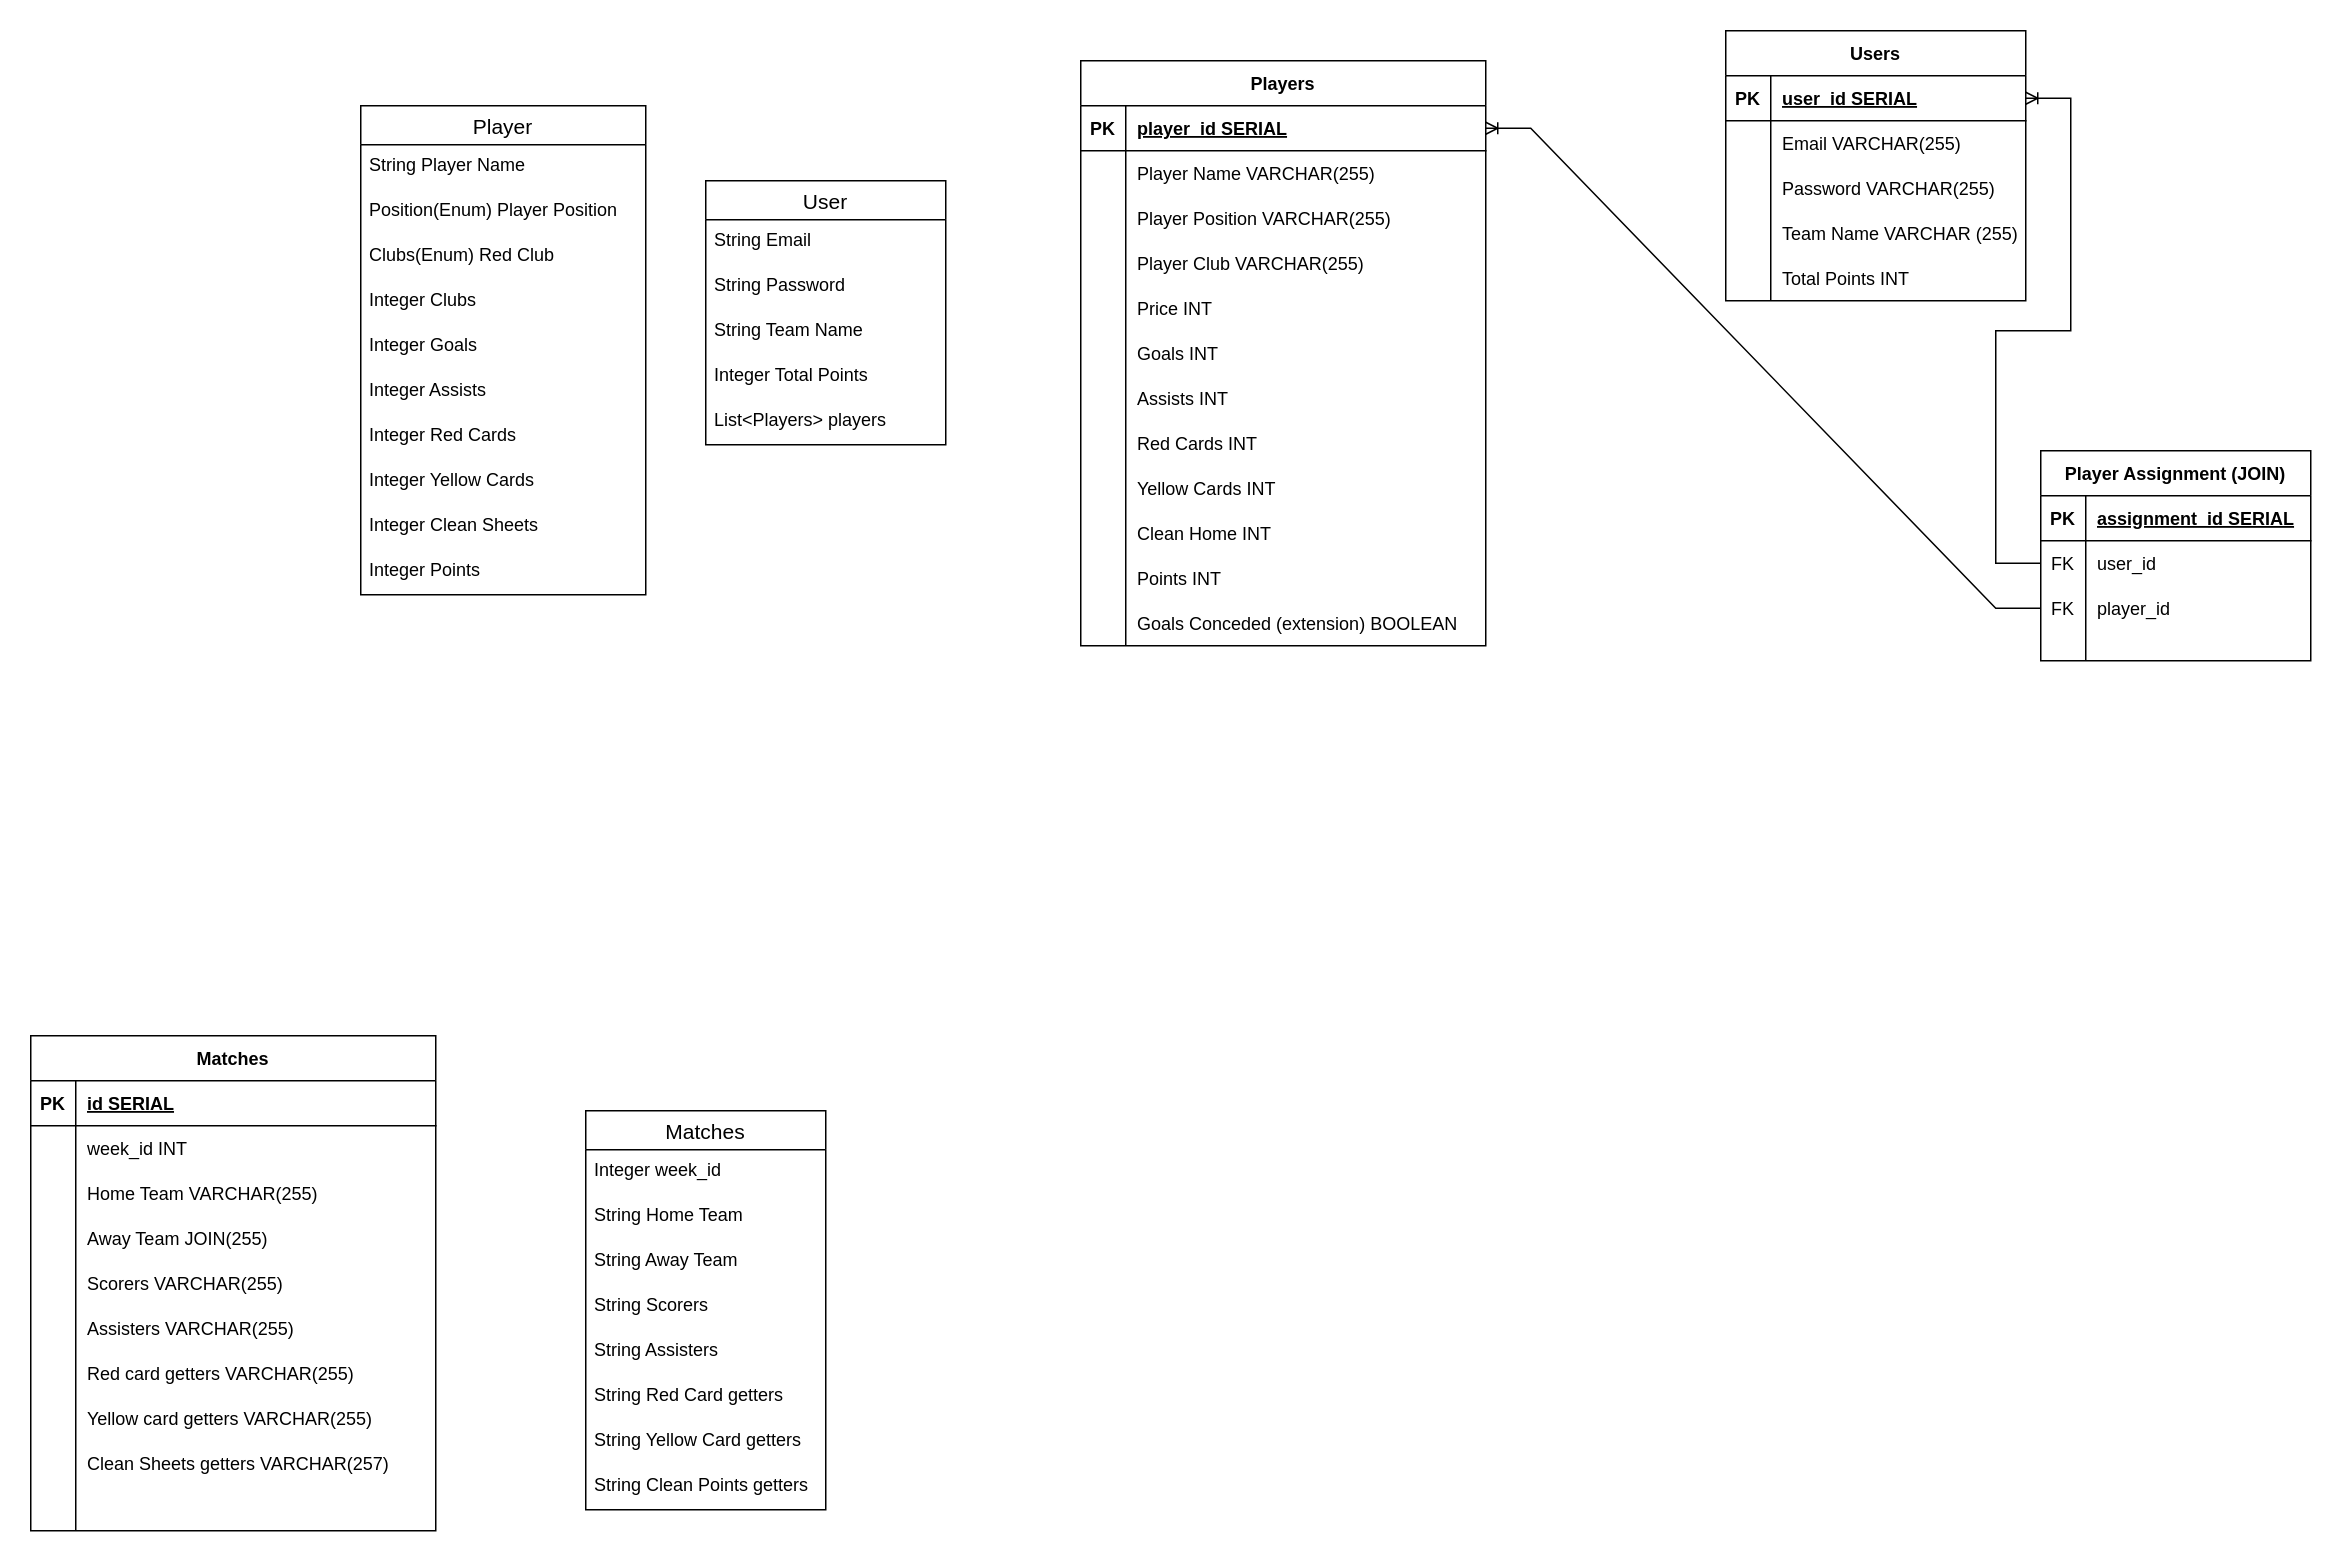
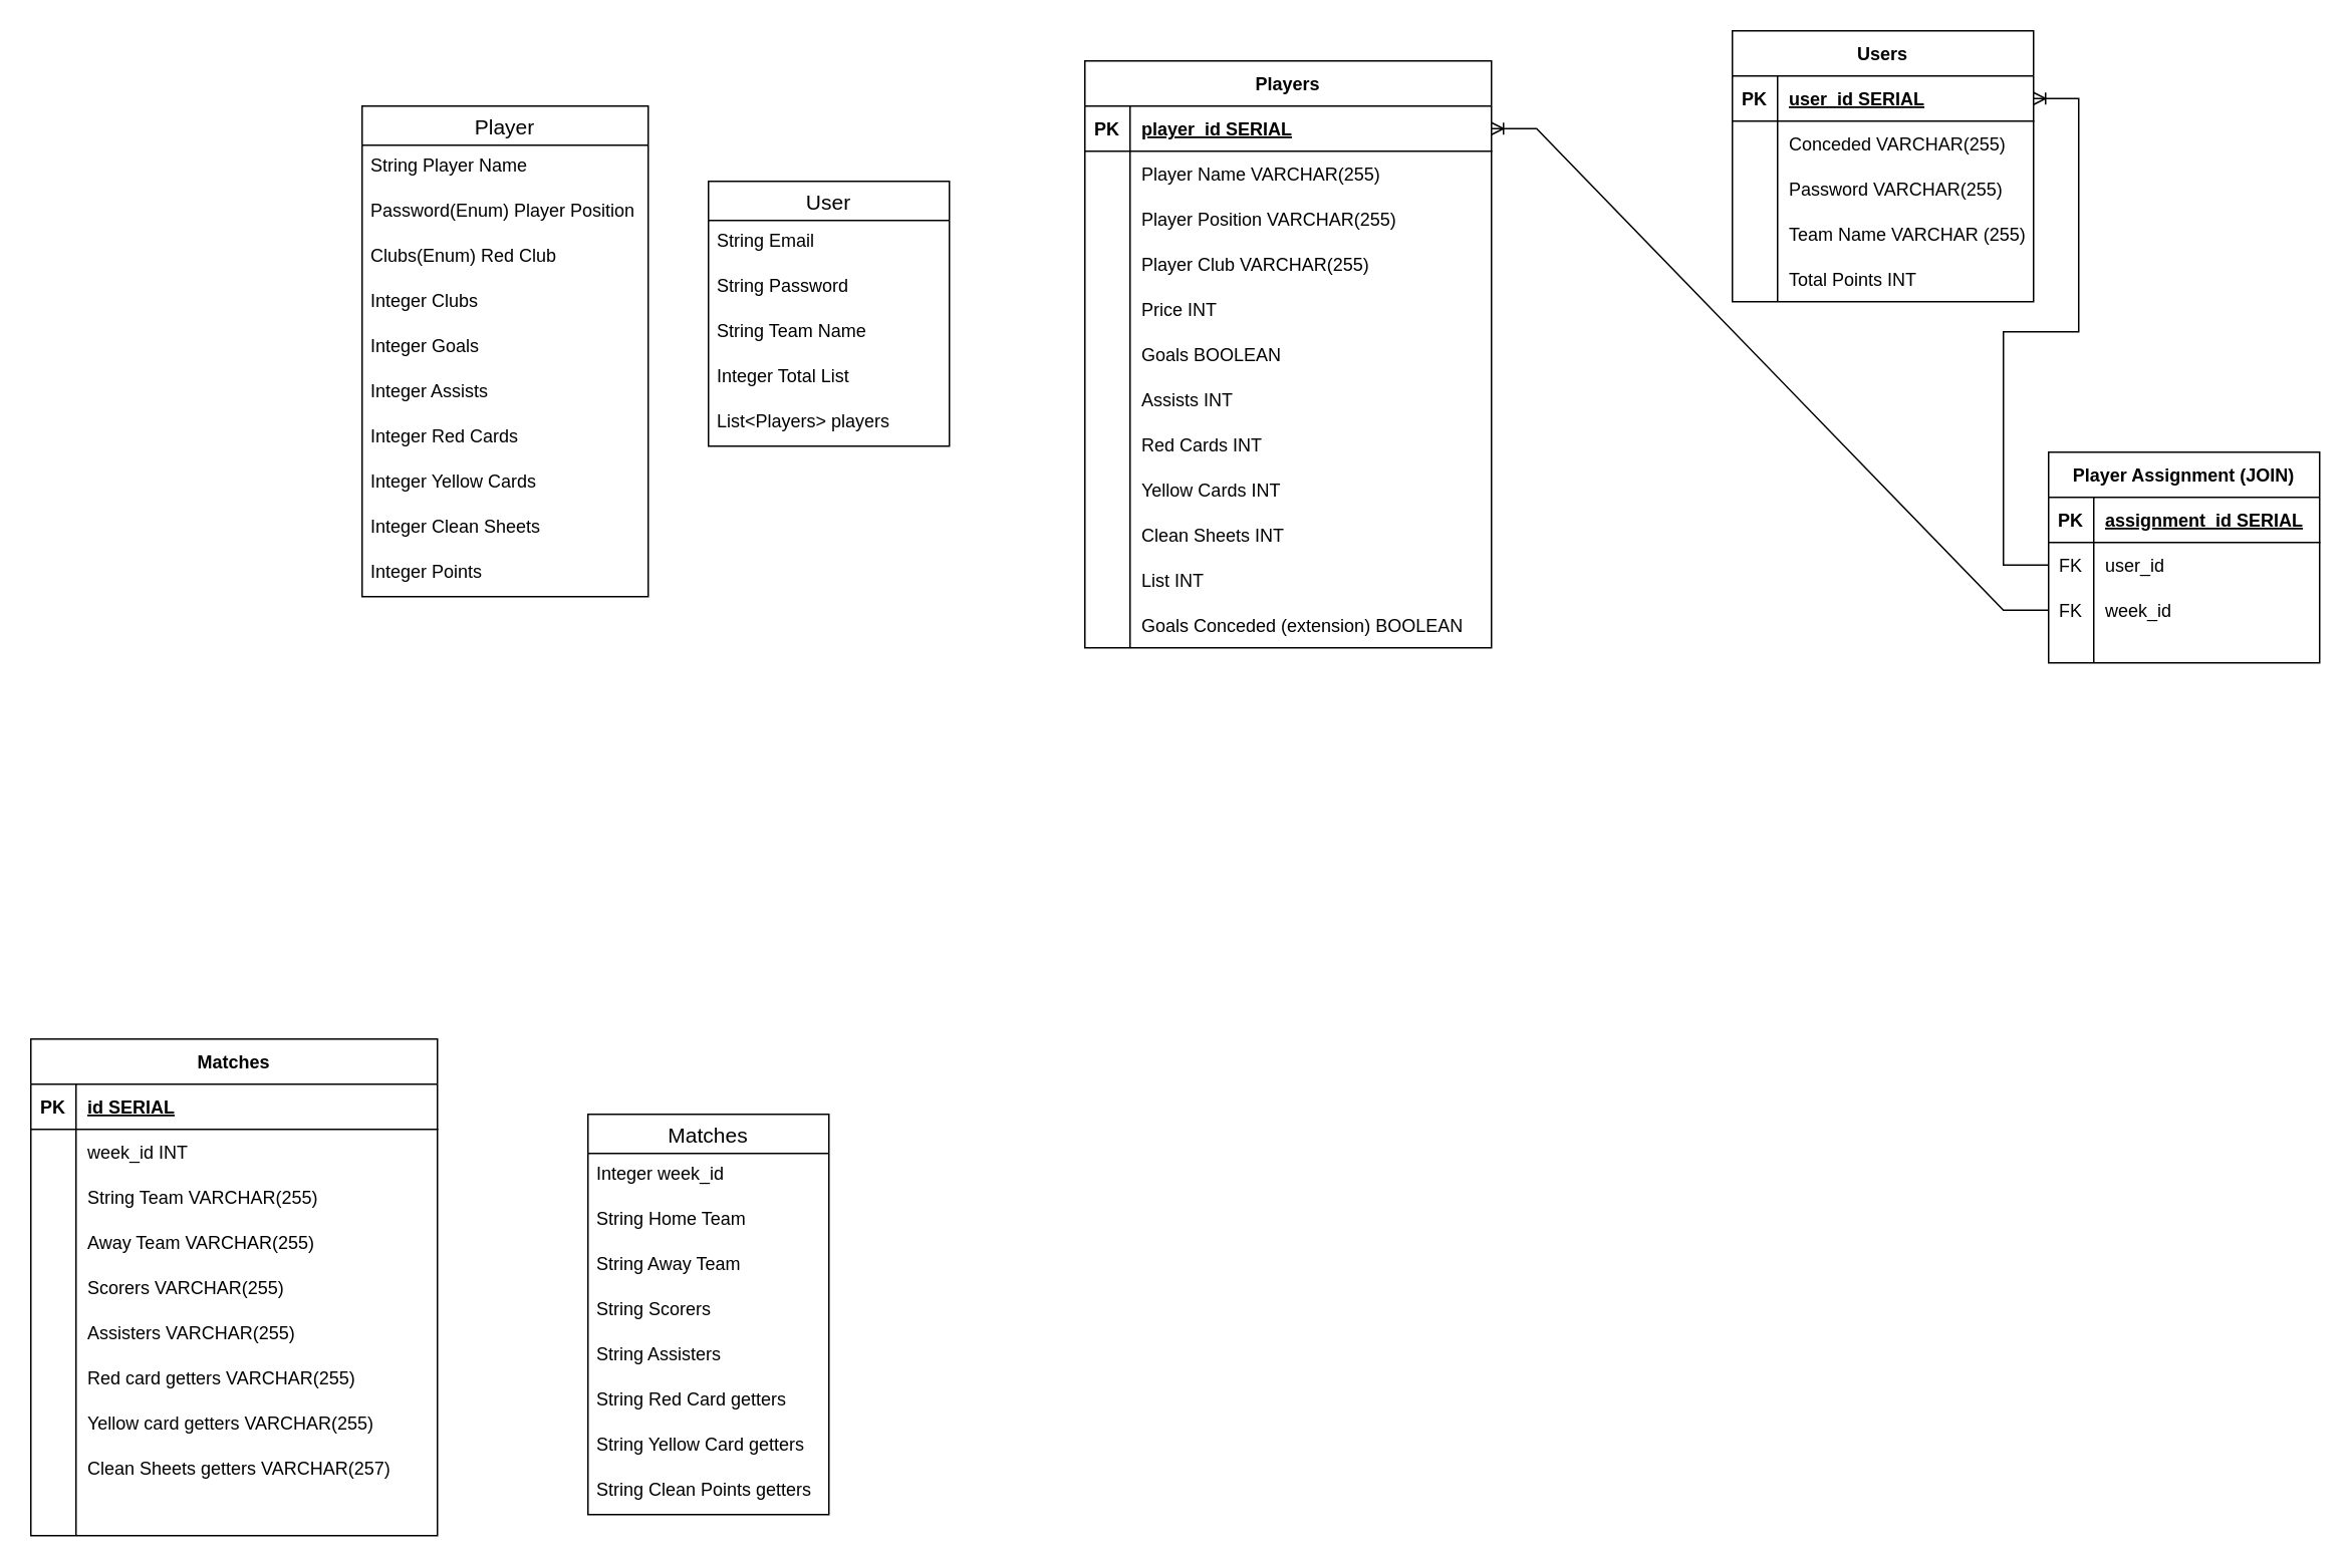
- <mxCell id="58" value="Email VARCHAR(255)" style="shape=partialRectangle;connectable=0;fillColor=none;top=0;left=0;bottom=0;right=0;align=left;spacingLeft=6;overflow=hidden;" parent="56" vertex="1"><mxGeometry x="30" width="170" height="30" as="geometry"><mxRectangle width="170" height="30" as="alternateBounds" /></mxGeometry></mxCell>
+ <mxCell id="58" value="Conceded VARCHAR(255)" style="shape=partialRectangle;connectable=0;fillColor=none;top=0;left=0;bottom=0;right=0;align=left;spacingLeft=6;overflow=hidden;" parent="56" vertex="1"><mxGeometry x="30" width="170" height="30" as="geometry"><mxRectangle width="170" height="30" as="alternateBounds" /></mxGeometry></mxCell>
- <mxCell id="70" value="Position(Enum) Player Position" style="text;strokeColor=none;fillColor=none;spacingLeft=4;spacingRight=4;overflow=hidden;rotatable=0;points=[[0,0.5],[1,0.5]];portConstraint=eastwest;fontSize=12;" parent="68" vertex="1"><mxGeometry y="56" width="190" height="30" as="geometry" /></mxCell>
+ <mxCell id="70" value="Password(Enum) Player Position" style="text;strokeColor=none;fillColor=none;spacingLeft=4;spacingRight=4;overflow=hidden;rotatable=0;points=[[0,0.5],[1,0.5]];portConstraint=eastwest;fontSize=12;" parent="68" vertex="1"><mxGeometry y="56" width="190" height="30" as="geometry" /></mxCell>
- <mxCell id="20" value="Goals INT" style="shape=partialRectangle;connectable=0;fillColor=none;top=0;left=0;bottom=0;right=0;align=left;spacingLeft=6;overflow=hidden;" parent="18" vertex="1"><mxGeometry x="30" width="240" height="30" as="geometry"><mxRectangle width="240" height="30" as="alternateBounds" /></mxGeometry></mxCell>
+ <mxCell id="20" value="Goals BOOLEAN" style="shape=partialRectangle;connectable=0;fillColor=none;top=0;left=0;bottom=0;right=0;align=left;spacingLeft=6;overflow=hidden;" parent="18" vertex="1"><mxGeometry x="30" width="240" height="30" as="geometry"><mxRectangle width="240" height="30" as="alternateBounds" /></mxGeometry></mxCell>
- <mxCell id="83" value="Integer Total Points" style="text;strokeColor=none;fillColor=none;spacingLeft=4;spacingRight=4;overflow=hidden;rotatable=0;points=[[0,0.5],[1,0.5]];portConstraint=eastwest;fontSize=12;" vertex="1" parent="79"><mxGeometry y="116" width="160" height="30" as="geometry" /></mxCell>
+ <mxCell id="83" value="Integer Total List" style="text;strokeColor=none;fillColor=none;spacingLeft=4;spacingRight=4;overflow=hidden;rotatable=0;points=[[0,0.5],[1,0.5]];portConstraint=eastwest;fontSize=12;" vertex="1" parent="79"><mxGeometry y="116" width="160" height="30" as="geometry" /></mxCell>
- <mxCell id="32" value="Clean Home INT" style="shape=partialRectangle;connectable=0;fillColor=none;top=0;left=0;bottom=0;right=0;align=left;spacingLeft=6;overflow=hidden;" parent="30" vertex="1"><mxGeometry x="30" width="240" height="30" as="geometry"><mxRectangle width="240" height="30" as="alternateBounds" /></mxGeometry></mxCell>
+ <mxCell id="32" value="Clean Sheets INT" style="shape=partialRectangle;connectable=0;fillColor=none;top=0;left=0;bottom=0;right=0;align=left;spacingLeft=6;overflow=hidden;" parent="30" vertex="1"><mxGeometry x="30" width="240" height="30" as="geometry"><mxRectangle width="240" height="30" as="alternateBounds" /></mxGeometry></mxCell>
- <mxCell id="35" value="Points INT" style="shape=partialRectangle;connectable=0;fillColor=none;top=0;left=0;bottom=0;right=0;align=left;spacingLeft=6;overflow=hidden;" parent="33" vertex="1"><mxGeometry x="30" width="240" height="30" as="geometry"><mxRectangle width="240" height="30" as="alternateBounds" /></mxGeometry></mxCell>
+ <mxCell id="35" value="List INT" style="shape=partialRectangle;connectable=0;fillColor=none;top=0;left=0;bottom=0;right=0;align=left;spacingLeft=6;overflow=hidden;" parent="33" vertex="1"><mxGeometry x="30" width="240" height="30" as="geometry"><mxRectangle width="240" height="30" as="alternateBounds" /></mxGeometry></mxCell>
- <mxCell id="48" value="player_id" style="shape=partialRectangle;connectable=0;fillColor=none;top=0;left=0;bottom=0;right=0;align=left;spacingLeft=6;overflow=hidden;" parent="46" vertex="1"><mxGeometry x="30" width="150" height="30" as="geometry"><mxRectangle width="150" height="30" as="alternateBounds" /></mxGeometry></mxCell>
+ <mxCell id="48" value="week_id" style="shape=partialRectangle;connectable=0;fillColor=none;top=0;left=0;bottom=0;right=0;align=left;spacingLeft=6;overflow=hidden;" parent="46" vertex="1"><mxGeometry x="30" width="150" height="30" as="geometry"><mxRectangle width="150" height="30" as="alternateBounds" /></mxGeometry></mxCell>
- <mxCell id="104" value="Home Team VARCHAR(255)" style="shape=partialRectangle;connectable=0;fillColor=none;top=0;left=0;bottom=0;right=0;align=left;spacingLeft=6;overflow=hidden;" vertex="1" parent="102"><mxGeometry x="30" width="240" height="30" as="geometry"><mxRectangle width="240" height="30" as="alternateBounds" /></mxGeometry></mxCell>
+ <mxCell id="104" value="String Team VARCHAR(255)" style="shape=partialRectangle;connectable=0;fillColor=none;top=0;left=0;bottom=0;right=0;align=left;spacingLeft=6;overflow=hidden;" vertex="1" parent="102"><mxGeometry x="30" width="240" height="30" as="geometry"><mxRectangle width="240" height="30" as="alternateBounds" /></mxGeometry></mxCell>
- <mxCell id="107" value="Away Team JOIN(255)" style="shape=partialRectangle;connectable=0;fillColor=none;top=0;left=0;bottom=0;right=0;align=left;spacingLeft=6;overflow=hidden;" vertex="1" parent="105"><mxGeometry x="30" width="240" height="30" as="geometry"><mxRectangle width="240" height="30" as="alternateBounds" /></mxGeometry></mxCell>
+ <mxCell id="107" value="Away Team VARCHAR(255)" style="shape=partialRectangle;connectable=0;fillColor=none;top=0;left=0;bottom=0;right=0;align=left;spacingLeft=6;overflow=hidden;" vertex="1" parent="105"><mxGeometry x="30" width="240" height="30" as="geometry"><mxRectangle width="240" height="30" as="alternateBounds" /></mxGeometry></mxCell>
